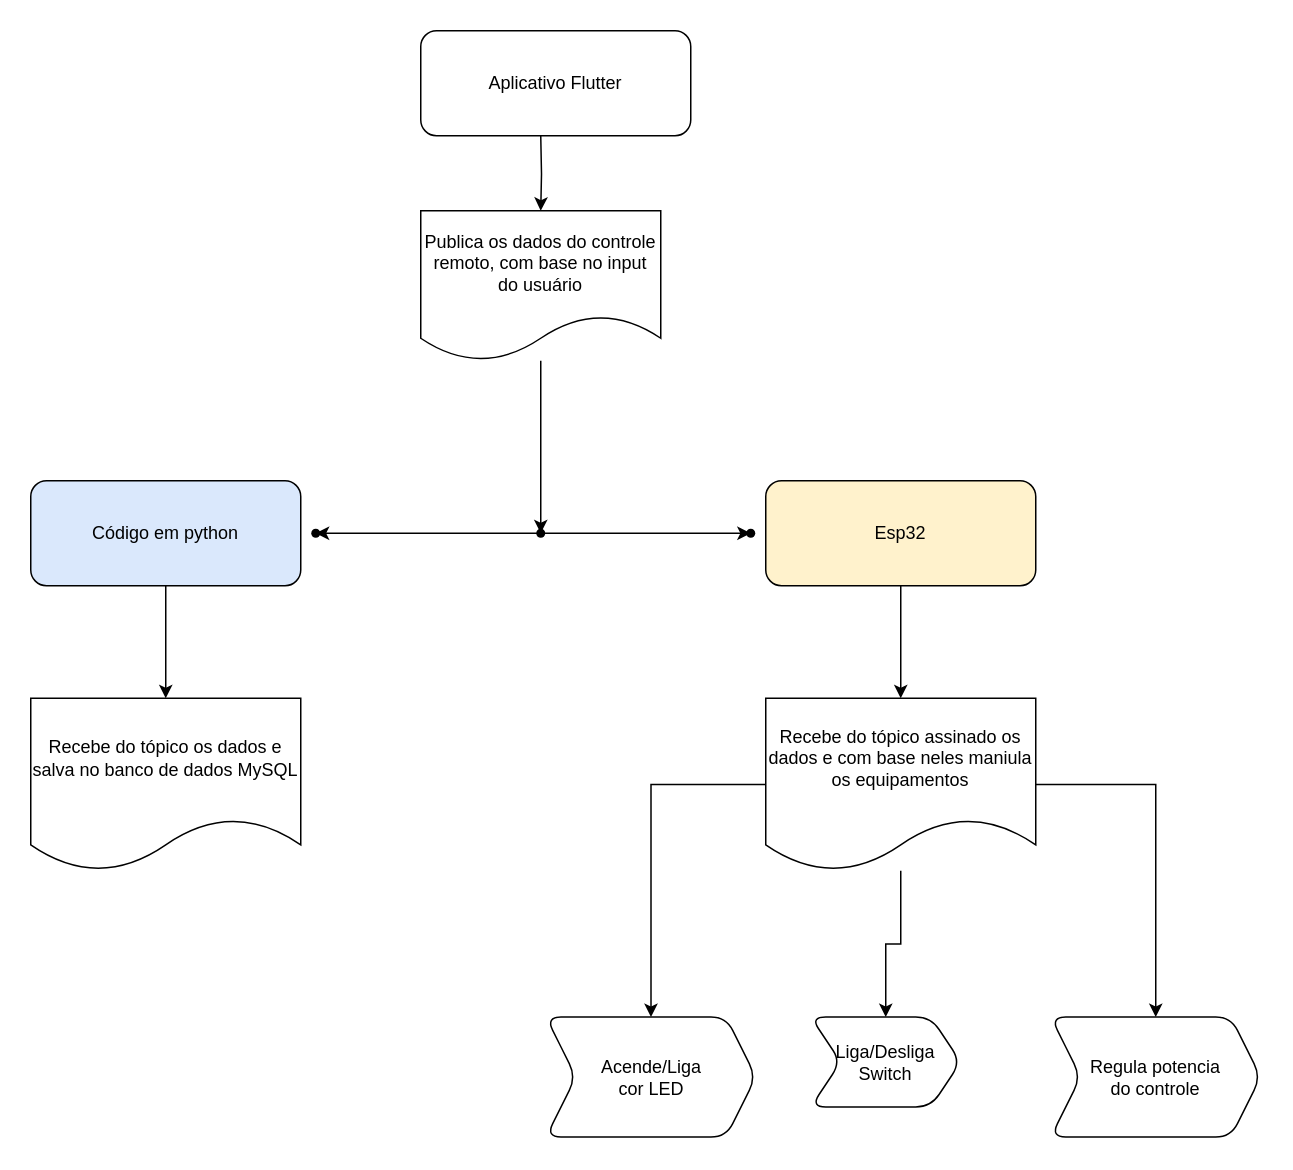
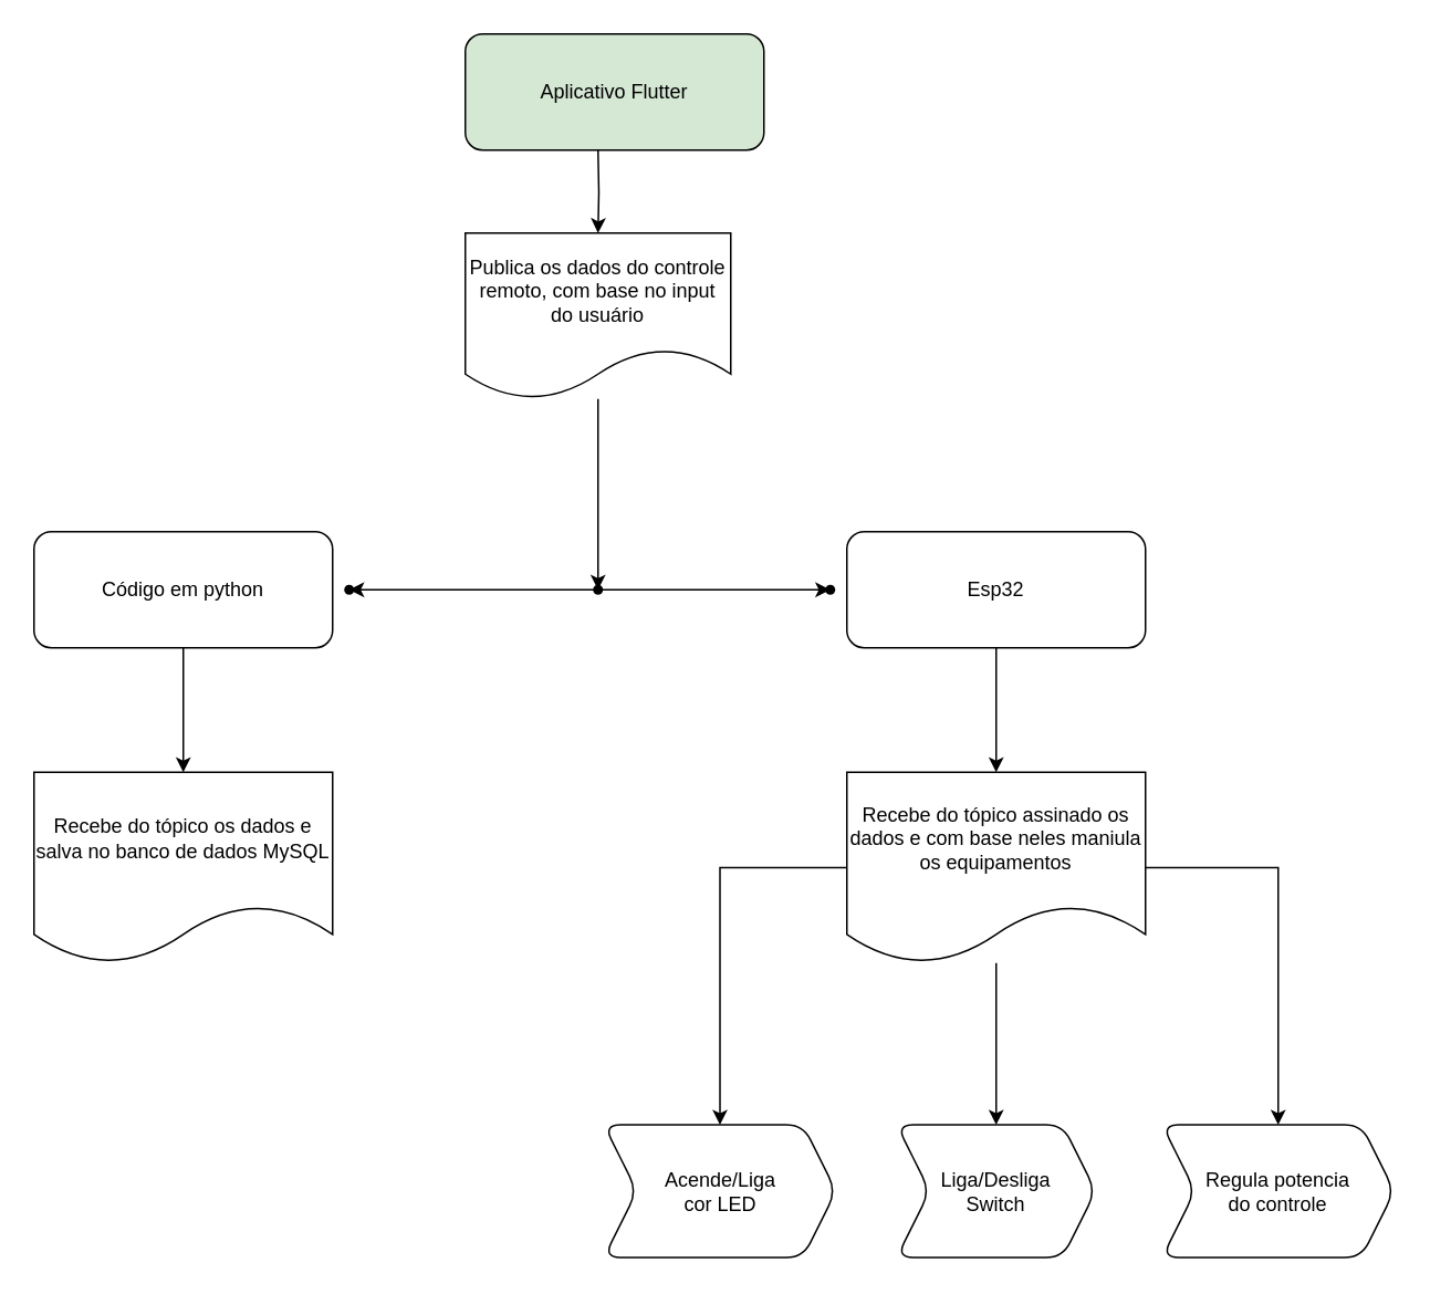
- <mxCell id="3" value="Aplicativo Flutter" style="rounded=1;whiteSpace=wrap;html=1;fontSize=12;glass=0;strokeWidth=1;shadow=0;" parent="1" vertex="1"><mxGeometry x="280" width="180" height="70" as="geometry" y="20" /></mxCell>
+ <mxCell id="3" value="Aplicativo Flutter" style="rounded=1;whiteSpace=wrap;html=1;fontSize=12;glass=0;strokeWidth=1;shadow=0;fillColor=#d5e8d4;" parent="1" vertex="1"><mxGeometry x="280" width="180" height="70" as="geometry" y="20" /></mxCell>
- <mxCell id="7" value="Código em python" style="rounded=1;whiteSpace=wrap;html=1;fontSize=12;glass=0;strokeWidth=1;shadow=0;fillColor=#dae8fc;" vertex="1" parent="1"><mxGeometry y="320" width="180" height="70" as="geometry" x="20" /></mxCell>
+ <mxCell id="7" value="Código em python" style="rounded=1;whiteSpace=wrap;html=1;fontSize=12;glass=0;strokeWidth=1;shadow=0;" vertex="1" parent="1"><mxGeometry y="320" width="180" height="70" as="geometry" x="20" /></mxCell>
- <mxCell id="14" value="Esp32" style="rounded=1;whiteSpace=wrap;html=1;fontSize=12;glass=0;strokeWidth=1;shadow=0;fillColor=#fff2cc;" vertex="1" parent="1"><mxGeometry x="510" y="320" width="180" height="70" as="geometry" /></mxCell>
+ <mxCell id="14" value="Esp32" style="rounded=1;whiteSpace=wrap;html=1;fontSize=12;glass=0;strokeWidth=1;shadow=0;" vertex="1" parent="1"><mxGeometry x="510" y="320" width="180" height="70" as="geometry" /></mxCell>
- <mxCell id="21" value="Liga/Desliga&lt;br&gt;Switch" style="shape=step;perimeter=stepPerimeter;whiteSpace=wrap;html=1;fixedSize=1;rounded=1;glass=0;strokeWidth=1;shadow=0;" vertex="1" parent="1"><mxGeometry x="540" y="677.5" width="100" height="60" as="geometry" /></mxCell>
+ <mxCell id="21" value="Liga/Desliga&lt;br&gt;Switch" style="shape=step;perimeter=stepPerimeter;whiteSpace=wrap;html=1;fixedSize=1;rounded=1;glass=0;strokeWidth=1;shadow=0;" vertex="1" parent="1"><mxGeometry x="540" y="677.5" width="120" height="80" as="geometry" /></mxCell>
